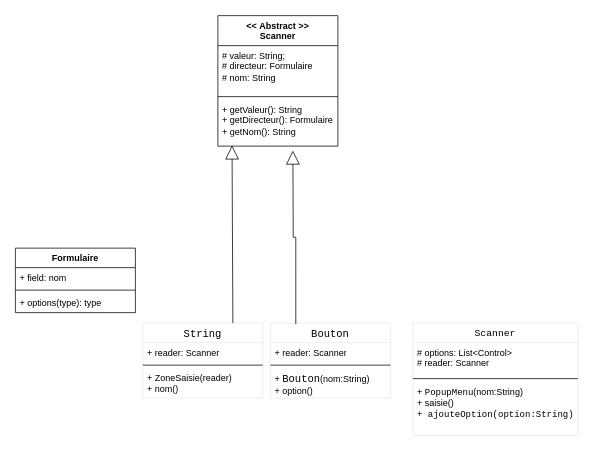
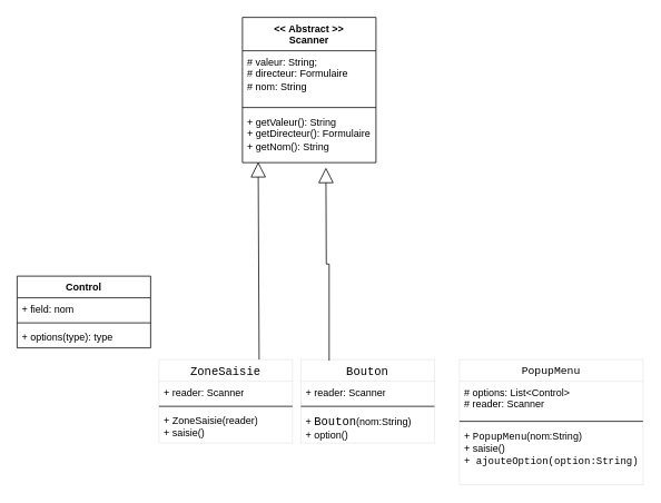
- <mxCell id="6" value="Formulaire" style="swimlane;fontStyle=1;align=center;verticalAlign=top;childLayout=stackLayout;horizontal=1;startSize=26;horizontalStack=0;resizeParent=1;resizeParentMax=0;resizeLast=0;collapsible=1;marginBottom=0;whiteSpace=wrap;html=1;" vertex="1" parent="1"><mxGeometry x="20" y="330" width="160" height="86" as="geometry" /></mxCell>
+ <mxCell id="6" value="Control" style="swimlane;fontStyle=1;align=center;verticalAlign=top;childLayout=stackLayout;horizontal=1;startSize=26;horizontalStack=0;resizeParent=1;resizeParentMax=0;resizeLast=0;collapsible=1;marginBottom=0;whiteSpace=wrap;html=1;" vertex="1" parent="1"><mxGeometry x="20" y="330" width="160" height="86" as="geometry" /></mxCell>
- <mxCell id="11" value="&lt;p style=&quot;margin: 0px; font-variant-numeric: normal; font-variant-east-asian: normal; font-variant-alternates: normal; font-size-adjust: none; font-kerning: auto; font-optical-sizing: auto; font-feature-settings: normal; font-variation-settings: normal; font-variant-position: normal; font-weight: 400; font-stretch: normal; font-size: 14px; line-height: normal; font-family: Courier; text-align: start;&quot; class=&quot;p1&quot;&gt;String&lt;/p&gt;" style="swimlane;fontStyle=1;align=center;verticalAlign=top;childLayout=stackLayout;horizontal=1;startSize=26;horizontalStack=0;resizeParent=1;resizeParentMax=0;resizeLast=0;collapsible=1;marginBottom=0;whiteSpace=wrap;html=1;strokeWidth=0;fontSize=14;" vertex="1" parent="1"><mxGeometry x="190" y="430" width="160" height="100" as="geometry" /></mxCell>
+ <mxCell id="11" value="&lt;p style=&quot;margin: 0px; font-variant-numeric: normal; font-variant-east-asian: normal; font-variant-alternates: normal; font-size-adjust: none; font-kerning: auto; font-optical-sizing: auto; font-feature-settings: normal; font-variation-settings: normal; font-variant-position: normal; font-weight: 400; font-stretch: normal; font-size: 14px; line-height: normal; font-family: Courier; text-align: start;&quot; class=&quot;p1&quot;&gt;ZoneSaisie&lt;/p&gt;" style="swimlane;fontStyle=1;align=center;verticalAlign=top;childLayout=stackLayout;horizontal=1;startSize=26;horizontalStack=0;resizeParent=1;resizeParentMax=0;resizeLast=0;collapsible=1;marginBottom=0;whiteSpace=wrap;html=1;strokeWidth=0;fontSize=14;" vertex="1" parent="1"><mxGeometry x="190" y="430" width="160" height="100" as="geometry" /></mxCell>
- <mxCell id="20" value="&lt;p style=&quot;margin: 0px; font-variant-numeric: normal; font-variant-east-asian: normal; font-variant-alternates: normal; font-size-adjust: none; font-kerning: auto; font-optical-sizing: auto; font-feature-settings: normal; font-variation-settings: normal; font-variant-position: normal; font-weight: 400; font-stretch: normal; font-size: 13px; line-height: normal; font-family: Courier; text-align: start;&quot; class=&quot;p1&quot;&gt;Scanner&lt;/p&gt;" style="swimlane;fontStyle=1;align=center;verticalAlign=top;childLayout=stackLayout;horizontal=1;startSize=26;horizontalStack=0;resizeParent=1;resizeParentMax=0;resizeLast=0;collapsible=1;marginBottom=0;whiteSpace=wrap;html=1;strokeWidth=0;fontSize=14;" vertex="1" parent="1"><mxGeometry x="550" y="430" width="220" height="150" as="geometry" /></mxCell>
+ <mxCell id="20" value="&lt;p style=&quot;margin: 0px; font-variant-numeric: normal; font-variant-east-asian: normal; font-variant-alternates: normal; font-size-adjust: none; font-kerning: auto; font-optical-sizing: auto; font-feature-settings: normal; font-variation-settings: normal; font-variant-position: normal; font-weight: 400; font-stretch: normal; font-size: 13px; line-height: normal; font-family: Courier; text-align: start;&quot; class=&quot;p1&quot;&gt;PopupMenu&lt;/p&gt;" style="swimlane;fontStyle=1;align=center;verticalAlign=top;childLayout=stackLayout;horizontal=1;startSize=26;horizontalStack=0;resizeParent=1;resizeParentMax=0;resizeLast=0;collapsible=1;marginBottom=0;whiteSpace=wrap;html=1;strokeWidth=0;fontSize=14;" vertex="1" parent="1"><mxGeometry x="550" y="430" width="220" height="150" as="geometry" /></mxCell>
- <mxCell id="14" value="+ ZoneSaisie(reader)&lt;div&gt;+ nom()&lt;/div&gt;" style="text;strokeColor=none;fillColor=none;align=left;verticalAlign=top;spacingLeft=4;spacingRight=4;overflow=hidden;rotatable=0;points=[[0,0.5],[1,0.5]];portConstraint=eastwest;whiteSpace=wrap;html=1;" vertex="1" parent="11"><mxGeometry y="60" width="160" height="40" as="geometry" /></mxCell>
+ <mxCell id="14" value="+ ZoneSaisie(reader)&lt;div&gt;+ saisie()&lt;/div&gt;" style="text;strokeColor=none;fillColor=none;align=left;verticalAlign=top;spacingLeft=4;spacingRight=4;overflow=hidden;rotatable=0;points=[[0,0.5],[1,0.5]];portConstraint=eastwest;whiteSpace=wrap;html=1;" vertex="1" parent="11"><mxGeometry y="60" width="160" height="40" as="geometry" /></mxCell>
